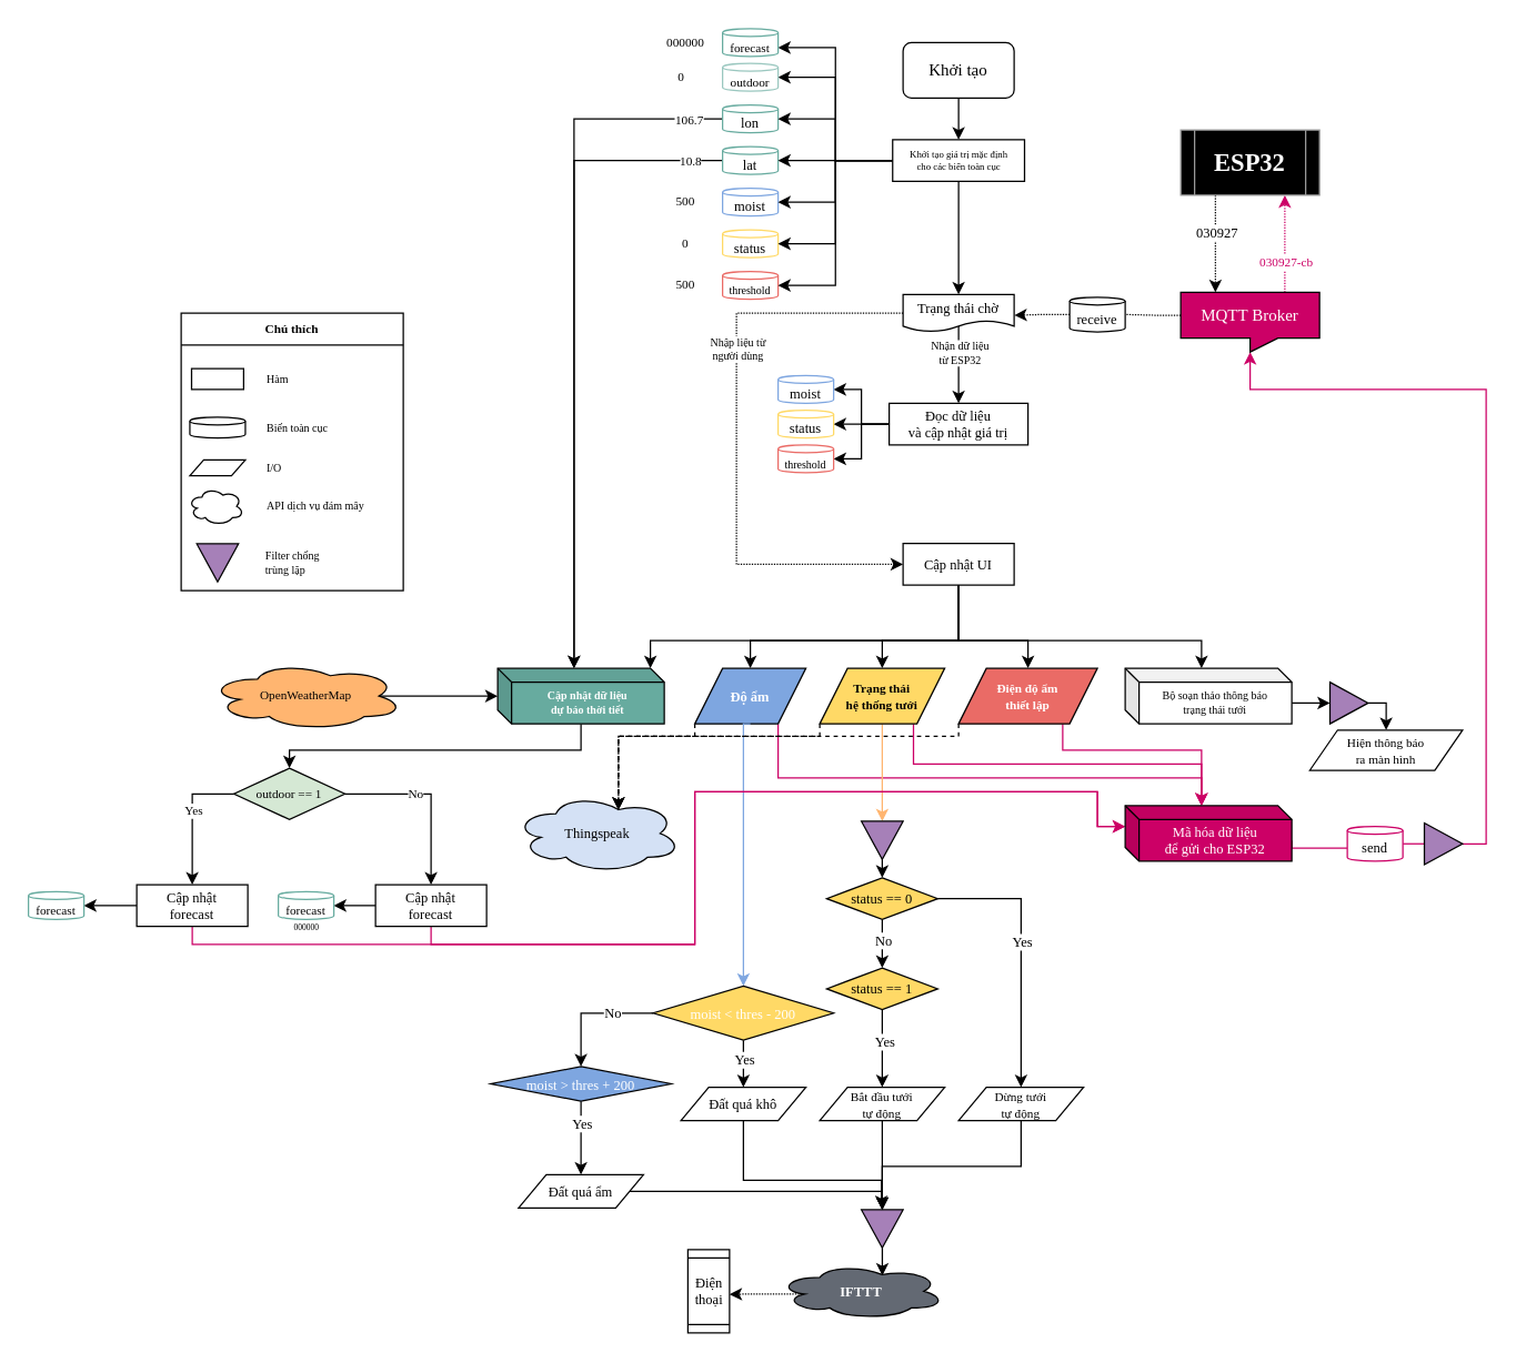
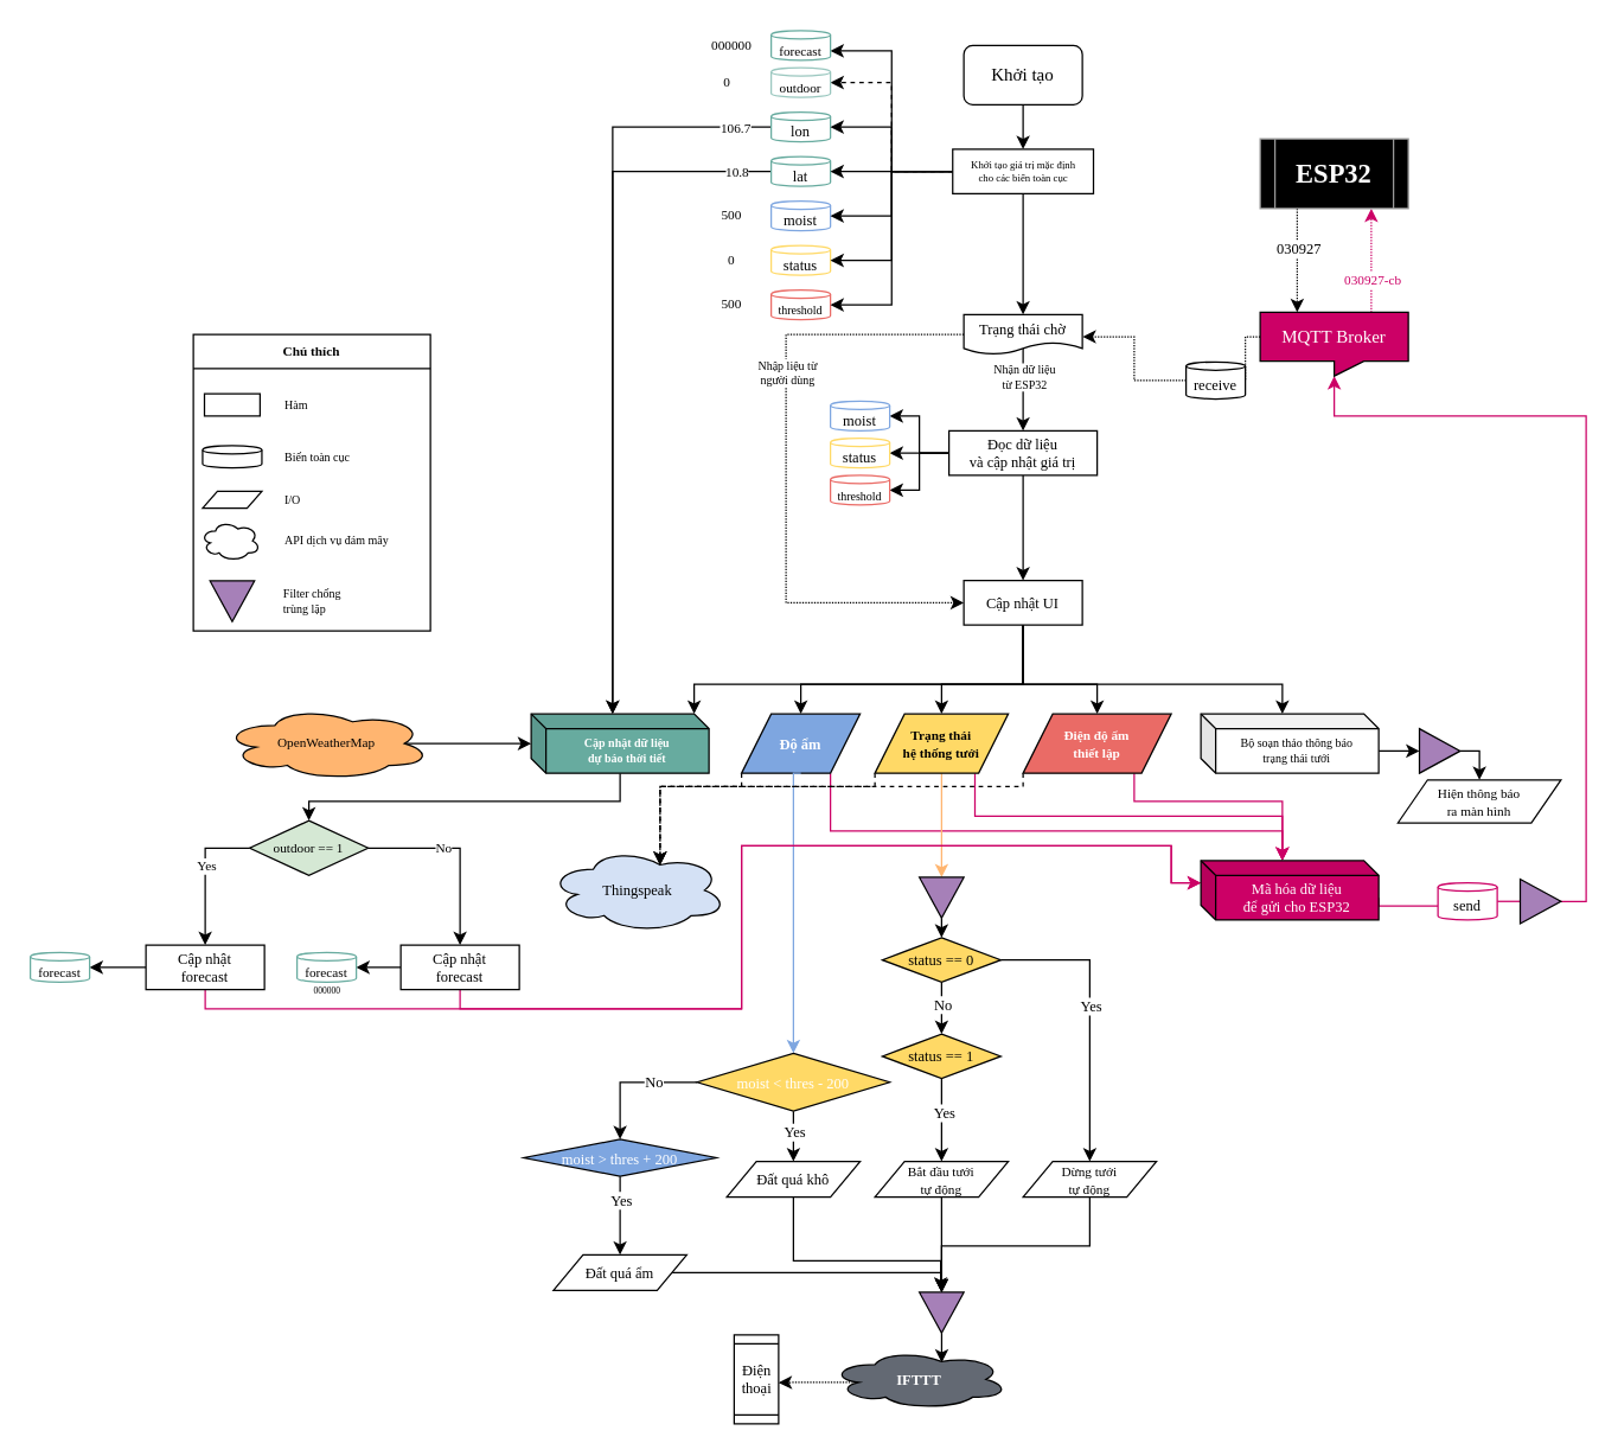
- <mxCell id="55" style="edgeStyle=orthogonalEdgeStyle;rounded=0;orthogonalLoop=1;jettySize=auto;html=1;entryX=1;entryY=0.5;entryDx=0;entryDy=0;entryPerimeter=0;fontFamily=Be Vietnam Pro;fontSource=https%3A%2F%2Ffonts.googleapis.com%2Fcss%3Ffamily%3DBe%2BVietnam%2BPro;fontSize=9;fontColor=#FFFFFF;" parent="1" source="57" target="58" edge="1"><mxGeometry relative="1" as="geometry" /></mxCell>
+ <mxCell id="55" style="edgeStyle=orthogonalEdgeStyle;rounded=0;orthogonalLoop=1;jettySize=auto;html=1;entryX=1;entryY=0.5;entryDx=0;entryDy=0;entryPerimeter=0;fontFamily=Be Vietnam Pro;fontSource=https%3A%2F%2Ffonts.googleapis.com%2Fcss%3Ffamily%3DBe%2BVietnam%2BPro;fontSize=9;fontColor=#FFFFFF;dashed=1;" parent="1" source="57" target="58" edge="1"><mxGeometry relative="1" as="geometry" /></mxCell>
- <mxCell id="127" value="receive" style="shape=cylinder3;whiteSpace=wrap;html=1;boundedLbl=1;backgroundOutline=1;size=2.8;fontFamily=Be Vietnam Pro;fontSource=https%3A%2F%2Ffonts.googleapis.com%2Fcss%3Ffamily%3DBe%2BVietnam%2BPro;fontSize=10;strokeColor=#000000;" parent="1" vertex="1"><mxGeometry x="770" y="213.5" width="40" height="25" as="geometry" /></mxCell>
+ <mxCell id="127" value="receive" style="shape=cylinder3;whiteSpace=wrap;html=1;boundedLbl=1;backgroundOutline=1;size=2.8;fontFamily=Be Vietnam Pro;fontSource=https%3A%2F%2Ffonts.googleapis.com%2Fcss%3Ffamily%3DBe%2BVietnam%2BPro;fontSize=10;strokeColor=#000000;" parent="1" vertex="1"><mxGeometry x="800" y="243.5" width="40" height="25" as="geometry" /></mxCell>
+ <mxCell id="11" style="edgeStyle=orthogonalEdgeStyle;rounded=0;orthogonalLoop=1;jettySize=auto;html=1;entryX=0.5;entryY=0;entryDx=0;entryDy=0;fontFamily=Be Vietnam Pro;fontSource=https%3A%2F%2Ffonts.googleapis.com%2Fcss%3Ffamily%3DBe%2BVietnam%2BPro;fontSize=7;" parent="1" source="12" target="20" edge="1"><mxGeometry relative="1" as="geometry" /></mxCell>
